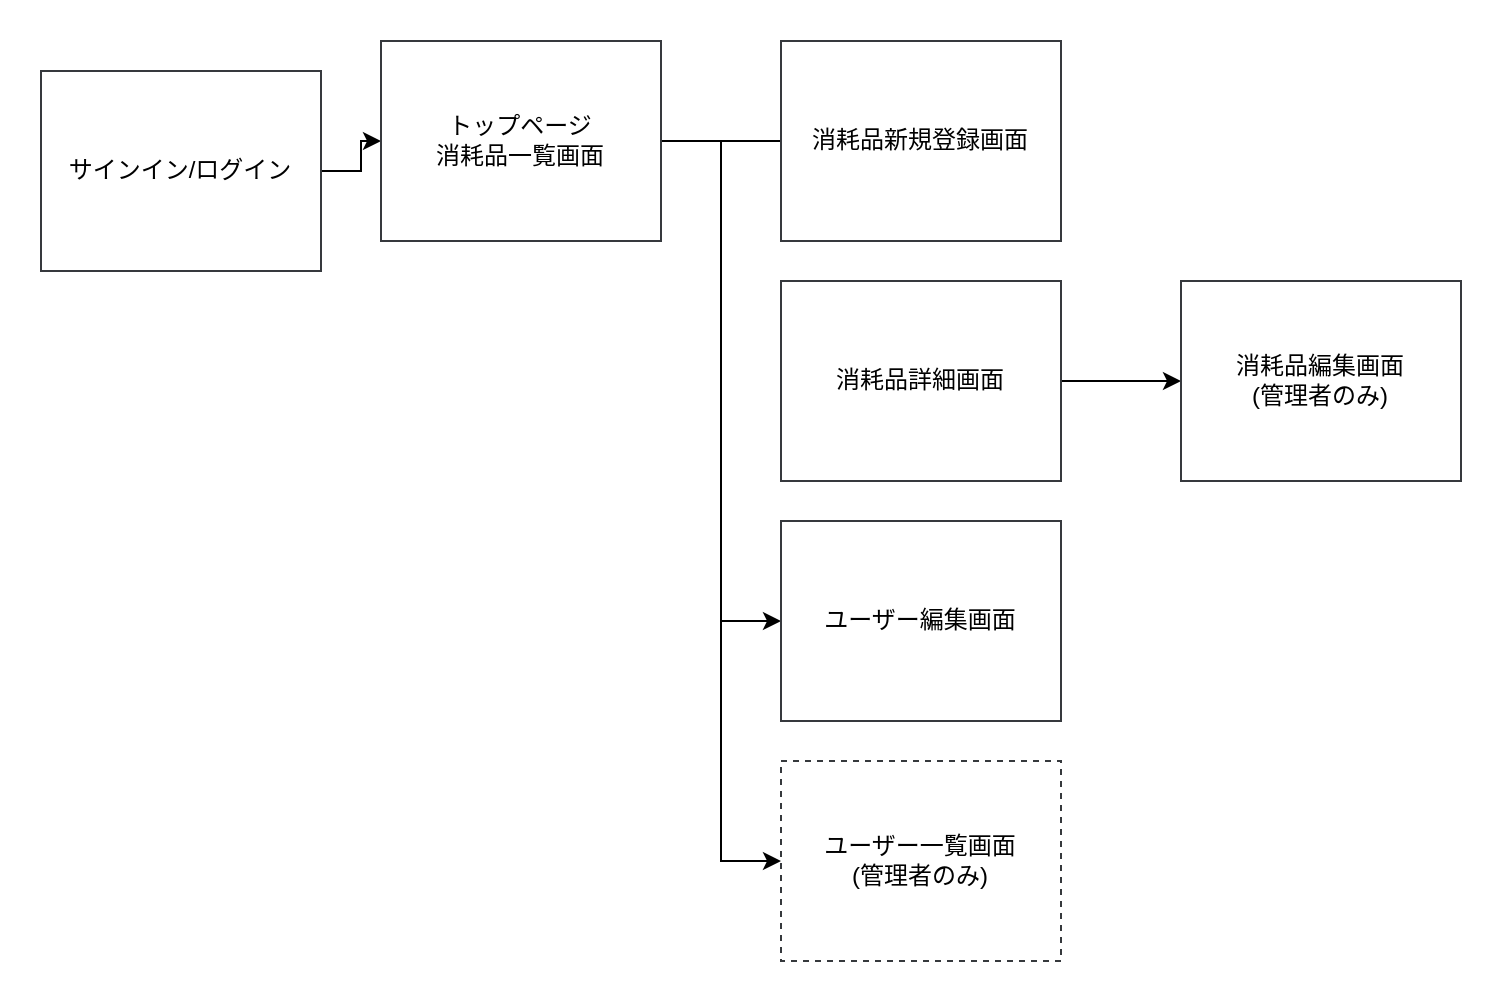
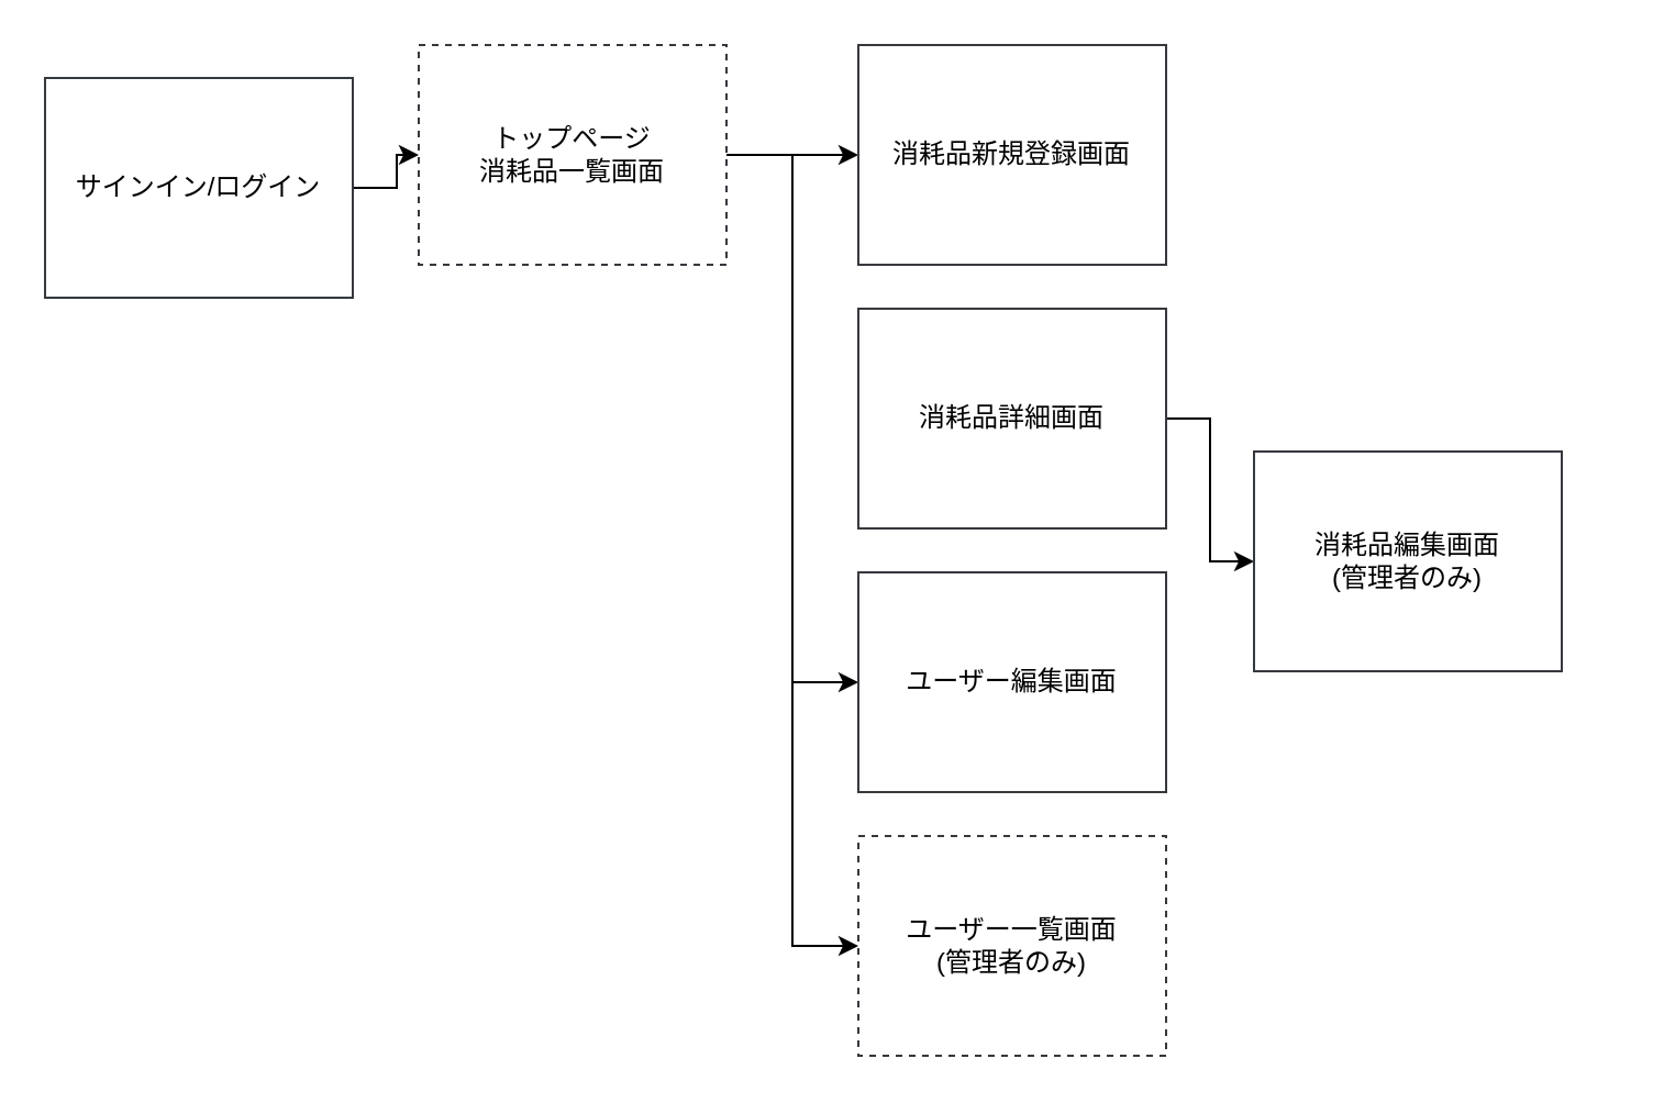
- <mxCell id="7" value="&lt;font color=&quot;#000000&quot;&gt;トップページ&lt;br&gt;消耗品一覧画面&lt;br&gt;&lt;/font&gt;" style="rounded=0;whiteSpace=wrap;html=1;strokeColor=#36393d;fillColor=#FFFFFF;" vertex="1" parent="1"><mxGeometry x="190" y="20" width="140" height="100" as="geometry" /></mxCell>
+ <mxCell id="7" value="&lt;font color=&quot;#000000&quot;&gt;トップページ&lt;br&gt;消耗品一覧画面&lt;br&gt;&lt;/font&gt;" style="rounded=0;whiteSpace=wrap;html=1;strokeColor=#36393d;fillColor=#FFFFFF;dashed=1;" vertex="1" parent="1"><mxGeometry x="190" y="20" width="140" height="100" as="geometry" /></mxCell>
- <mxCell id="4" style="edgeStyle=orthogonalEdgeStyle;rounded=0;orthogonalLoop=1;jettySize=auto;html=1;entryX=0;entryY=0.5;entryDx=0;entryDy=0;endArrow=none;" edge="1" parent="1" source="7" target="11"><mxGeometry relative="1" as="geometry" /></mxCell>
+ <mxCell id="4" style="edgeStyle=orthogonalEdgeStyle;rounded=0;orthogonalLoop=1;jettySize=auto;html=1;entryX=0;entryY=0.5;entryDx=0;entryDy=0;" edge="1" parent="1" source="7" target="11"><mxGeometry relative="1" as="geometry" /></mxCell>
- <mxCell id="10" value="&lt;font color=&quot;#000000&quot;&gt;消耗品編集画面&lt;br&gt;(管理者のみ)&lt;br&gt;&lt;/font&gt;" style="rounded=0;whiteSpace=wrap;html=1;strokeColor=#36393d;fillColor=#FFFFFF;" vertex="1" parent="1"><mxGeometry x="590" y="140" width="140" height="100" as="geometry" /></mxCell>
+ <mxCell id="10" value="&lt;font color=&quot;#000000&quot;&gt;消耗品編集画面&lt;br&gt;(管理者のみ)&lt;br&gt;&lt;/font&gt;" style="rounded=0;whiteSpace=wrap;html=1;strokeColor=#36393d;fillColor=#FFFFFF;" vertex="1" parent="1"><mxGeometry x="570" y="205" width="140" height="100" as="geometry" /></mxCell>
